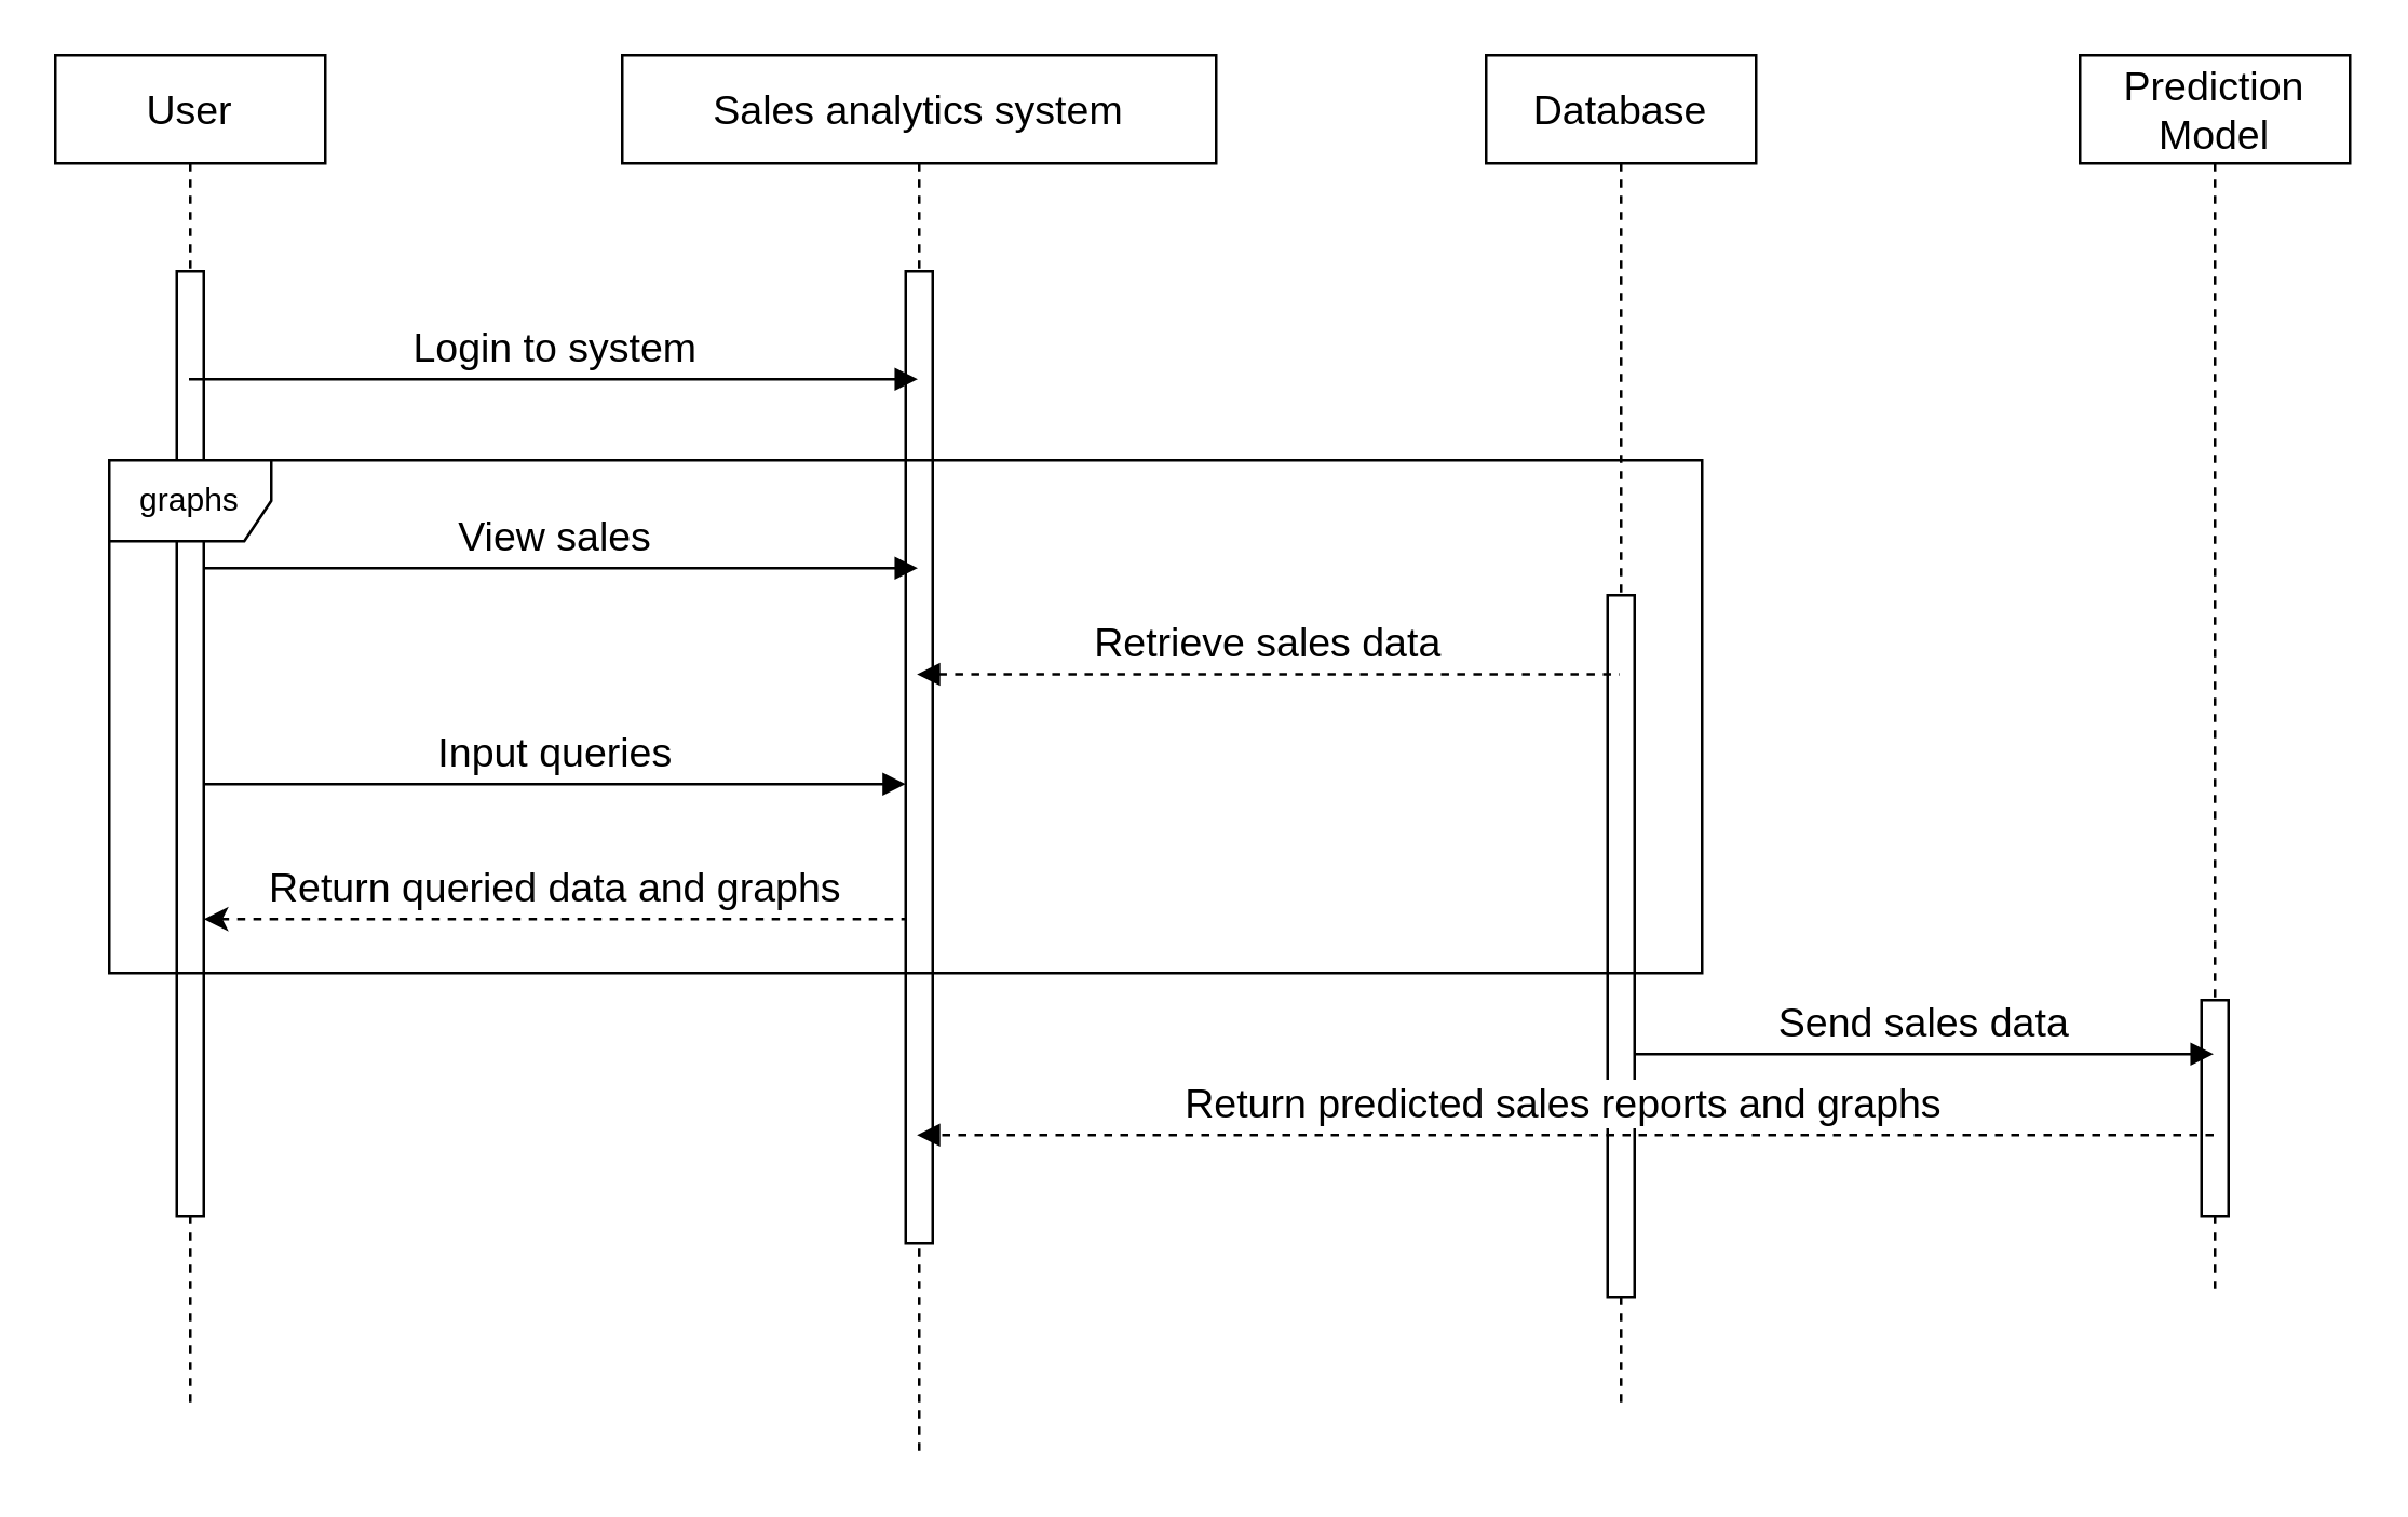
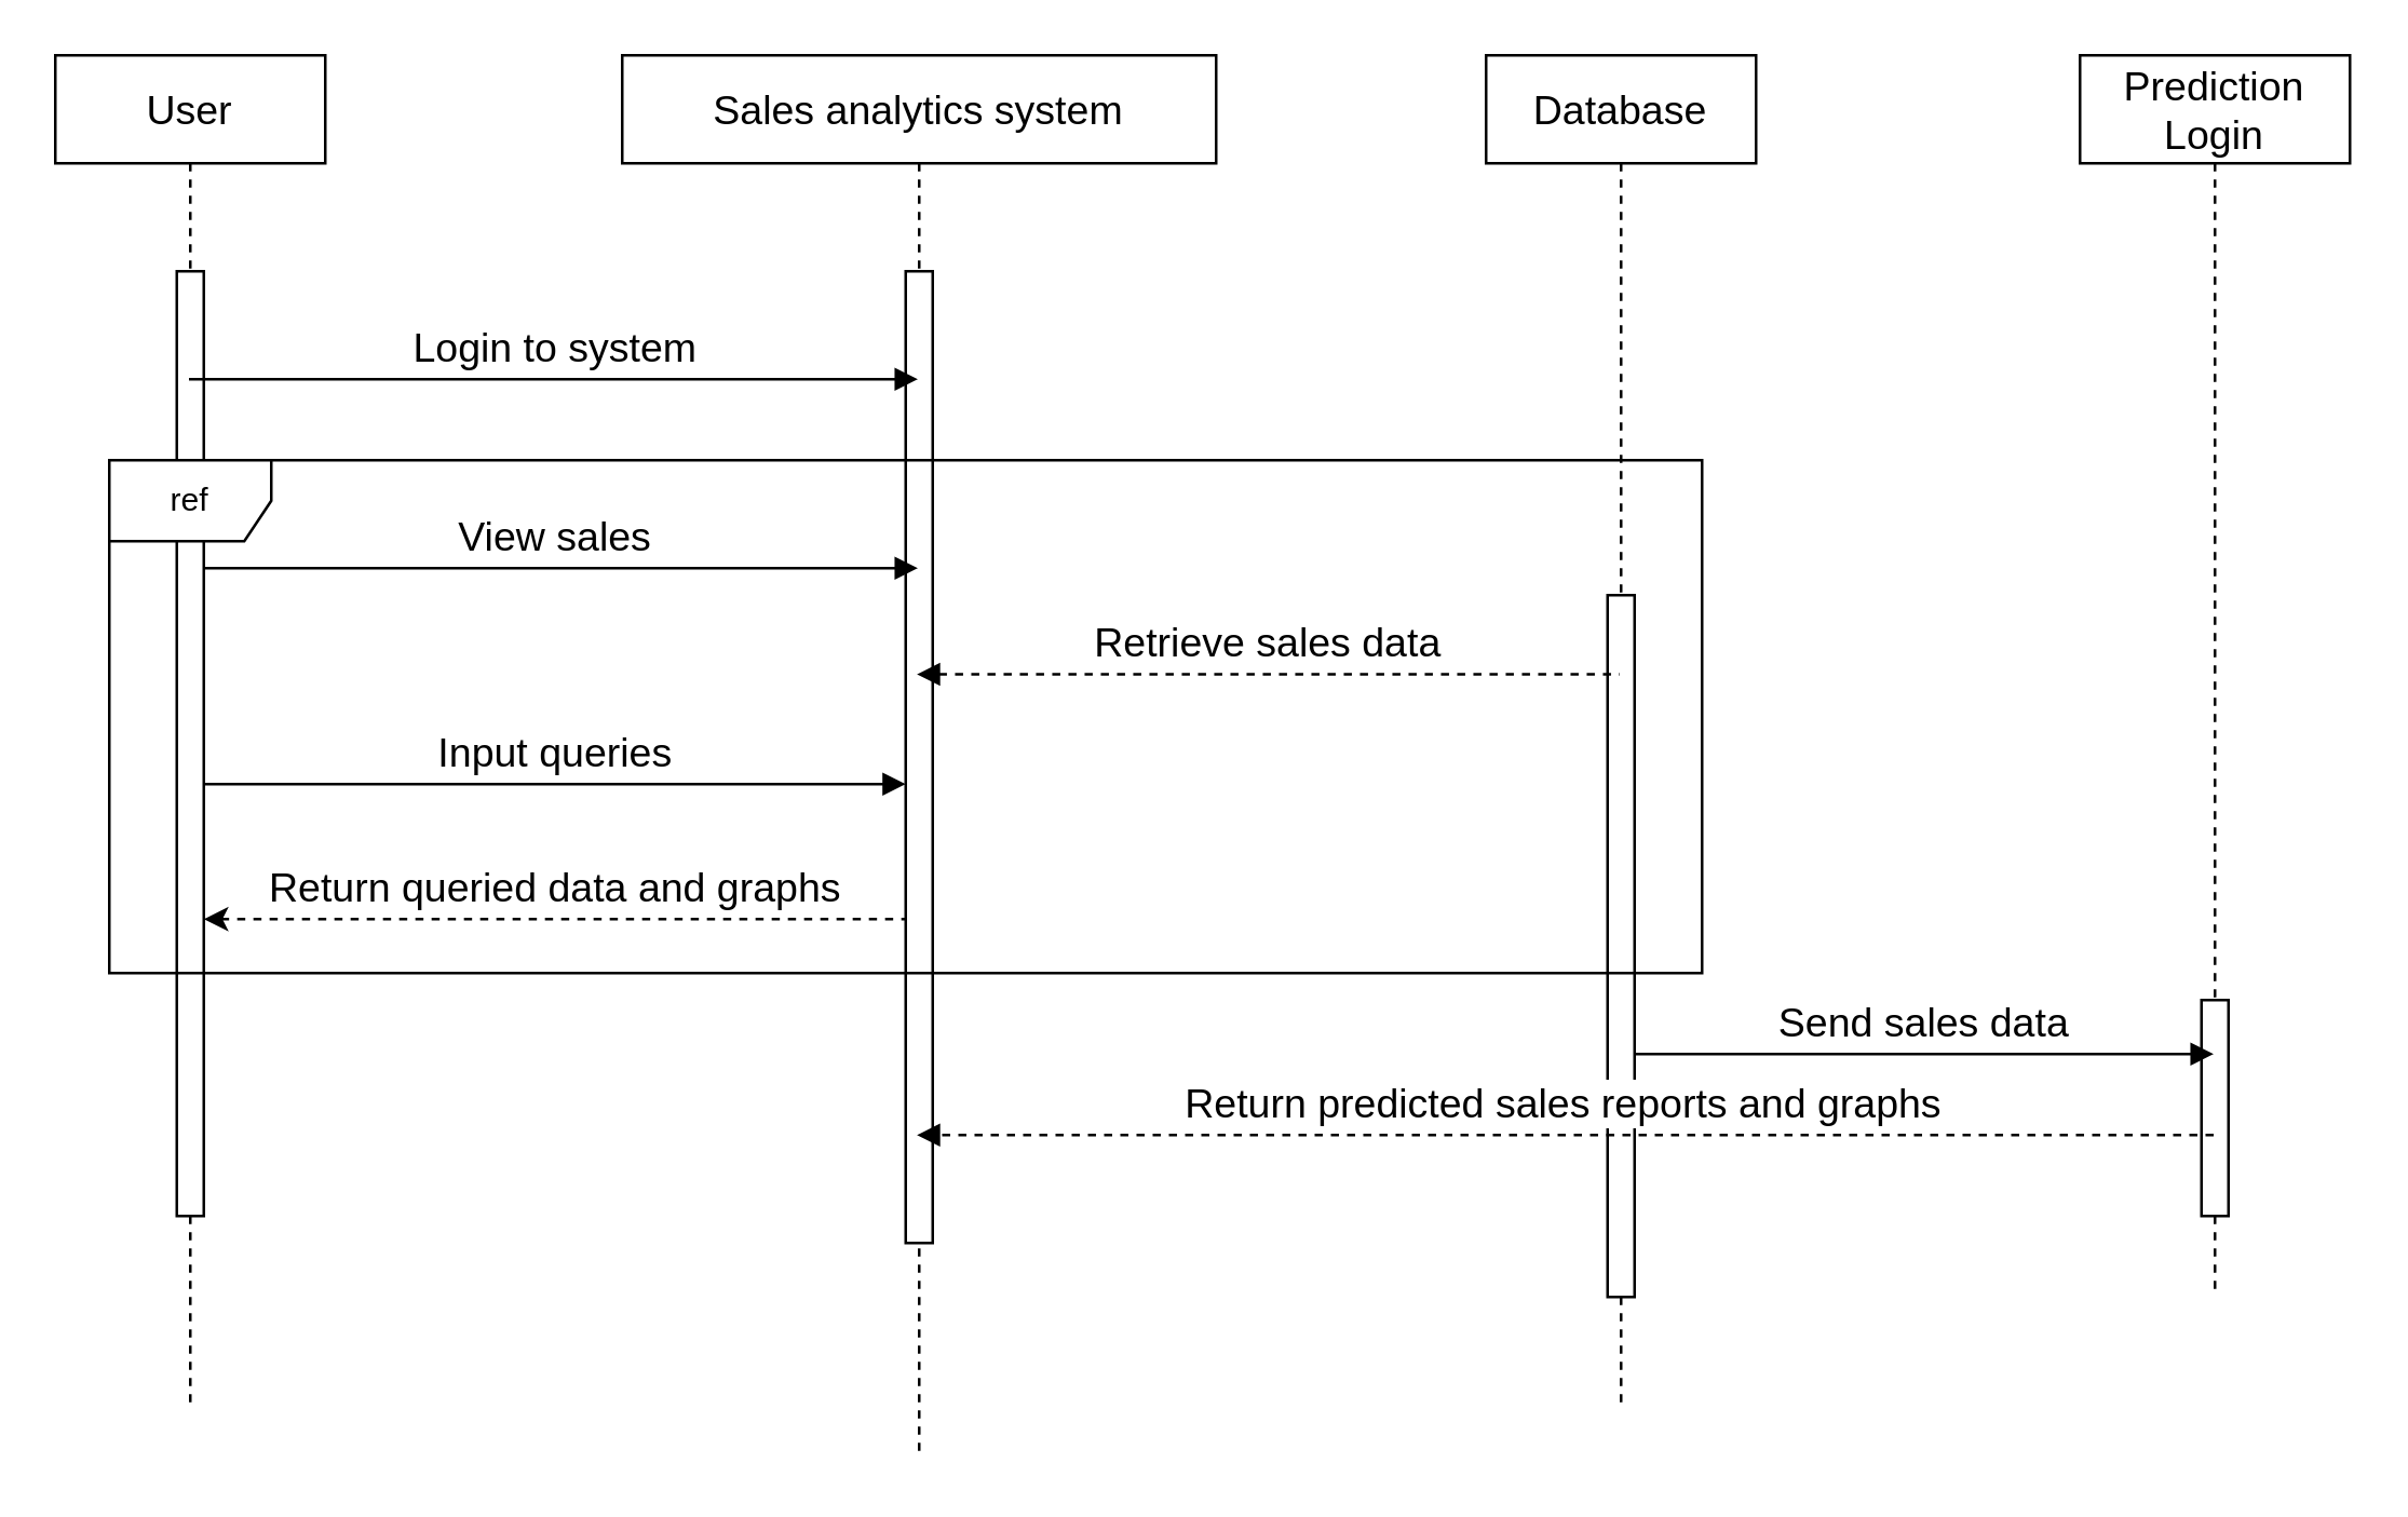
- <mxCell id="8" value="&lt;font style=&quot;font-size: 15px;&quot;&gt;Prediction Model&lt;/font&gt;" style="shape=umlLifeline;perimeter=lifelinePerimeter;whiteSpace=wrap;html=1;container=1;dropTarget=0;collapsible=0;recursiveResize=0;outlineConnect=0;portConstraint=eastwest;newEdgeStyle={&quot;curved&quot;:0,&quot;rounded&quot;:0};" vertex="1" parent="1"><mxGeometry x="770" y="20" width="100" height="460" as="geometry" /></mxCell>
+ <mxCell id="8" value="&lt;font style=&quot;font-size: 15px;&quot;&gt;Prediction Login&lt;/font&gt;" style="shape=umlLifeline;perimeter=lifelinePerimeter;whiteSpace=wrap;html=1;container=1;dropTarget=0;collapsible=0;recursiveResize=0;outlineConnect=0;portConstraint=eastwest;newEdgeStyle={&quot;curved&quot;:0,&quot;rounded&quot;:0};" vertex="1" parent="1"><mxGeometry x="770" y="20" width="100" height="460" as="geometry" /></mxCell>
- <mxCell id="14" value="graphs" style="shape=umlFrame;whiteSpace=wrap;html=1;pointerEvents=0;" vertex="1" parent="1"><mxGeometry x="40" y="170" width="590" height="190" as="geometry" /></mxCell>
+ <mxCell id="14" value="ref" style="shape=umlFrame;whiteSpace=wrap;html=1;pointerEvents=0;" vertex="1" parent="1"><mxGeometry x="40" y="170" width="590" height="190" as="geometry" /></mxCell>
